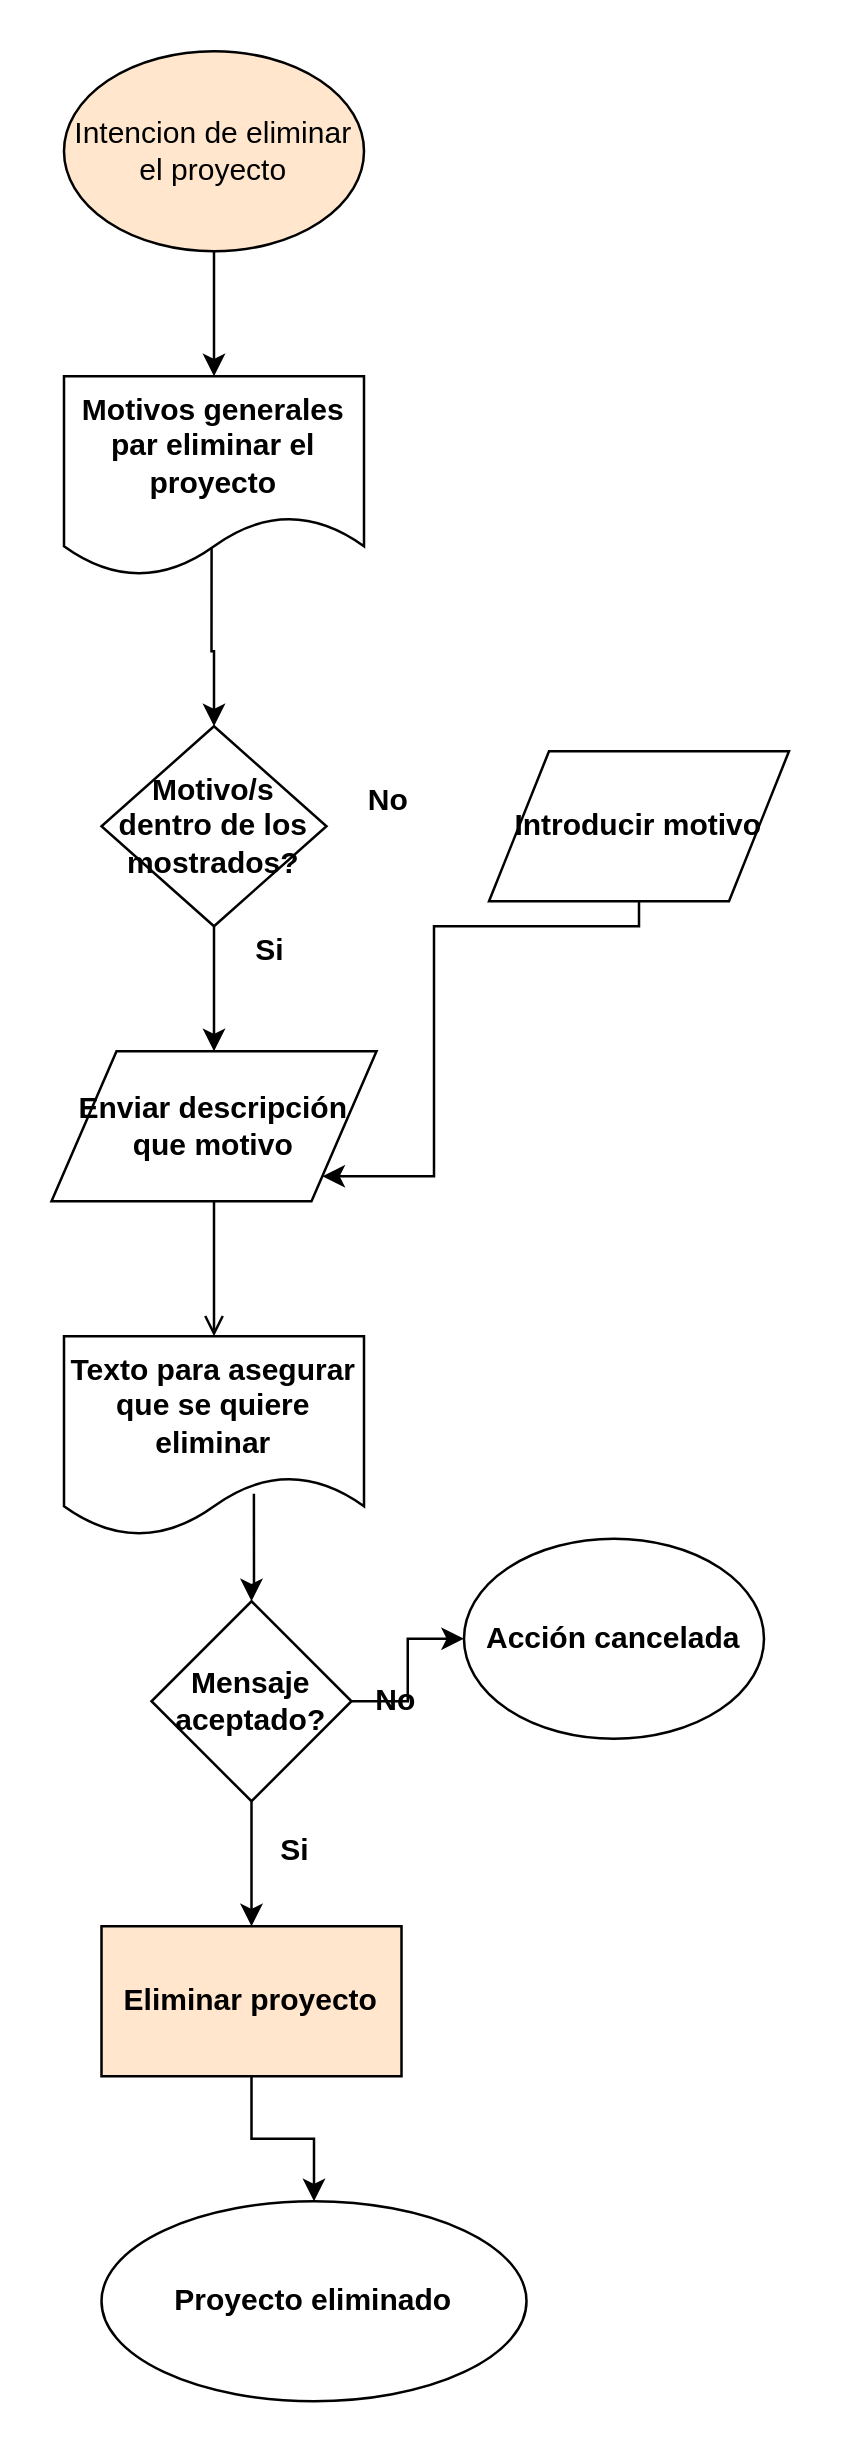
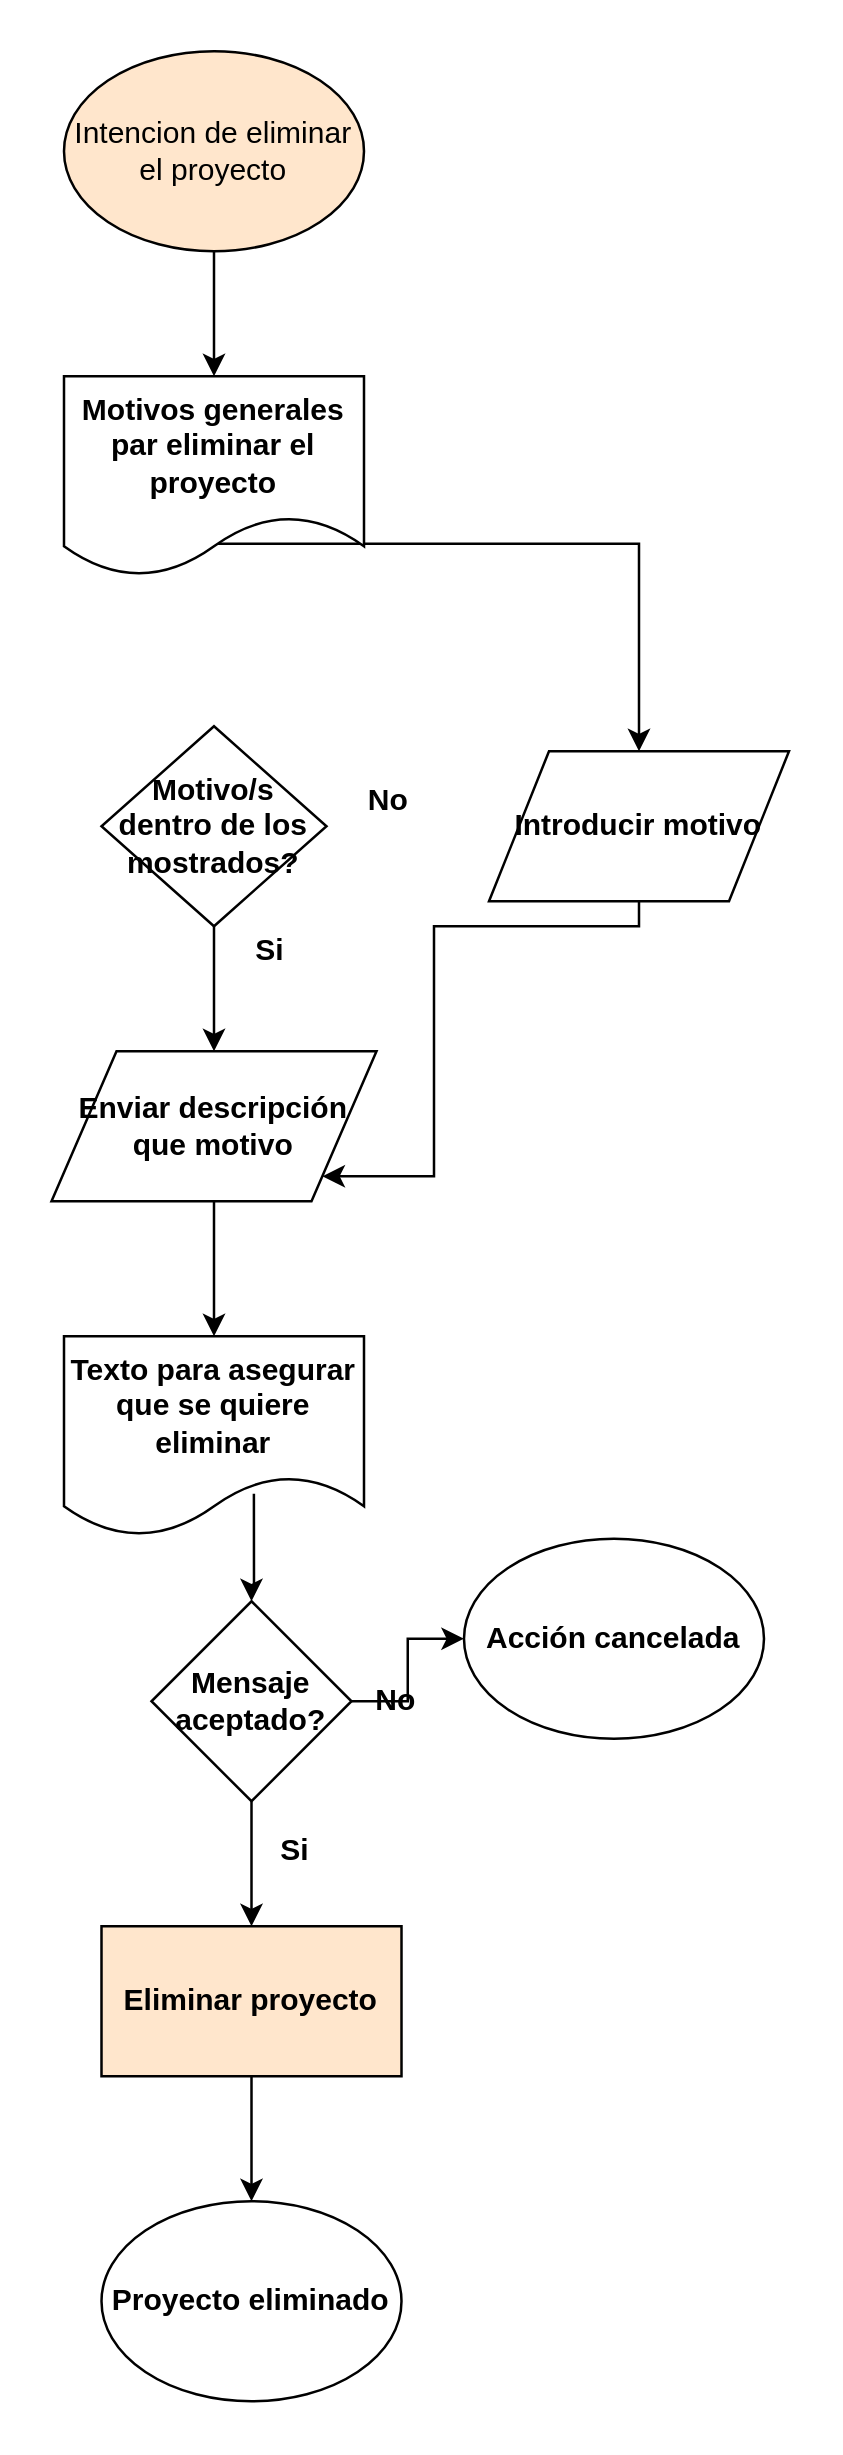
- <mxCell id="4" value="" style="edgeStyle=orthogonalEdgeStyle;rounded=0;orthogonalLoop=1;jettySize=auto;html=1;exitX=0.492;exitY=0.838;exitDx=0;exitDy=0;exitPerimeter=0;fontStyle=1" edge="1" parent="1" source="5" target="7"><mxGeometry relative="1" as="geometry" /></mxCell>
+ <mxCell id="4" value="" style="edgeStyle=orthogonalEdgeStyle;rounded=0;orthogonalLoop=1;jettySize=auto;html=1;exitX=0.492;exitY=0.838;exitDx=0;exitDy=0;exitPerimeter=0;fontStyle=1;" edge="1" parent="1" source="5" target="9"><mxGeometry relative="1" as="geometry" /></mxCell>
- <mxCell id="11" value="" style="edgeStyle=orthogonalEdgeStyle;rounded=0;orthogonalLoop=1;jettySize=auto;html=1;fontStyle=1;endArrow=open;" edge="1" parent="1" source="12" target="15"><mxGeometry relative="1" as="geometry" /></mxCell>
+ <mxCell id="11" value="" style="edgeStyle=orthogonalEdgeStyle;rounded=0;orthogonalLoop=1;jettySize=auto;html=1;fontStyle=1" edge="1" parent="1" source="12" target="15"><mxGeometry relative="1" as="geometry" /></mxCell>
- <mxCell id="21" value="Proyecto eliminado" style="ellipse;whiteSpace=wrap;html=1;fontStyle=1" vertex="1" parent="1"><mxGeometry x="40" y="880" width="170" height="80" as="geometry" /></mxCell>
+ <mxCell id="21" value="Proyecto eliminado" style="ellipse;whiteSpace=wrap;html=1;fontStyle=1" vertex="1" parent="1"><mxGeometry x="40" y="880" width="120" height="80" as="geometry" /></mxCell>
